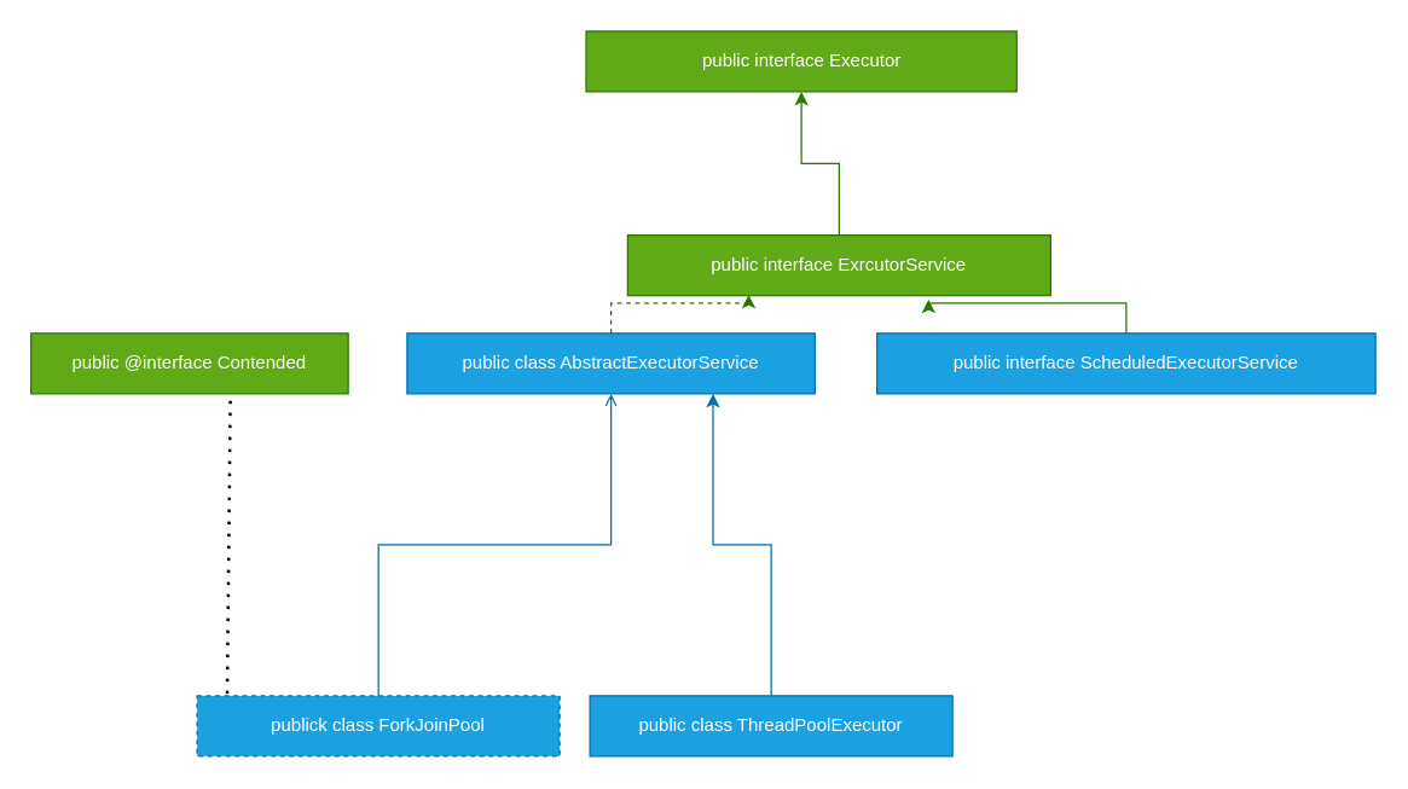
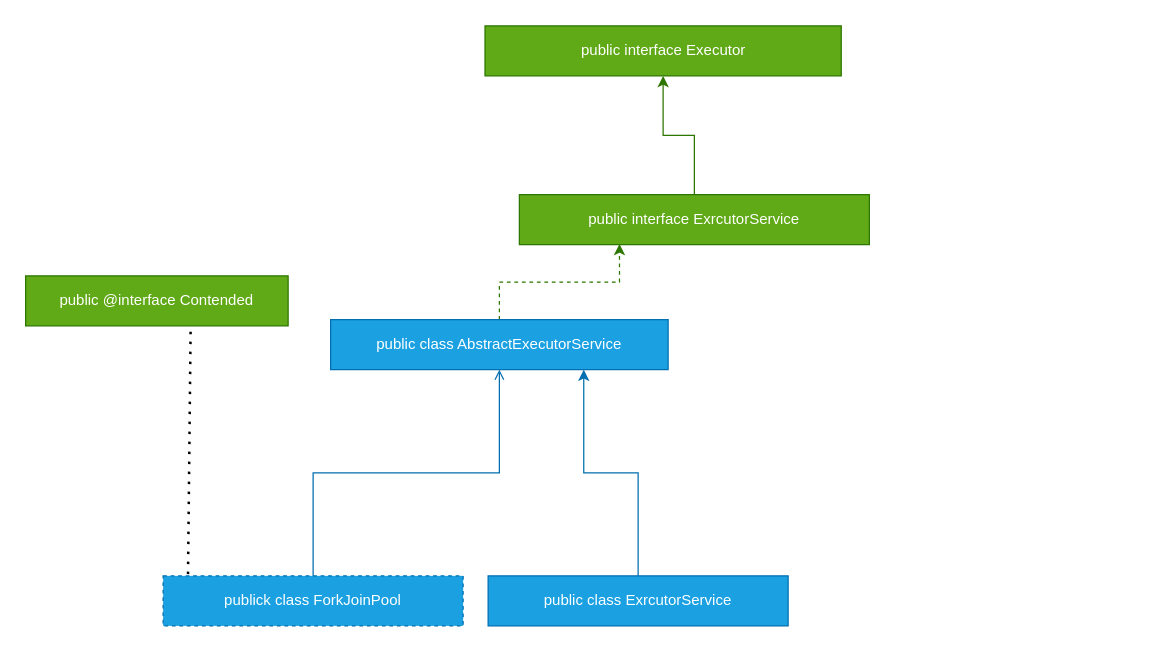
- <mxCell id="8" style="edgeStyle=orthogonalEdgeStyle;rounded=0;orthogonalLoop=1;jettySize=auto;html=1;entryX=0.711;entryY=1.065;entryDx=0;entryDy=0;entryPerimeter=0;fillColor=#60a917;strokeColor=#2D7600;" edge="1" parent="1" source="9" target="13"><mxGeometry relative="1" as="geometry" /></mxCell>
- <mxCell id="5" value="public class AbstractExecutorService" style="rounded=0;whiteSpace=wrap;html=1;fillColor=#1ba1e2;strokeColor=#006EAF;fontColor=#ffffff;" vertex="1" parent="1"><mxGeometry x="269" y="220" width="270" height="40" as="geometry" /></mxCell>
+ <mxCell id="5" value="public class AbstractExecutorService" style="rounded=0;whiteSpace=wrap;html=1;fillColor=#1ba1e2;strokeColor=#006EAF;fontColor=#ffffff;" vertex="1" parent="1"><mxGeometry x="264" y="255" width="270" height="40" as="geometry" /></mxCell>
- <mxCell id="9" value="public interface ScheduledExecutorService" style="rounded=0;whiteSpace=wrap;html=1;fillColor=#1ba1e2;strokeColor=#006EAF;fontColor=#ffffff;" vertex="1" parent="1"><mxGeometry x="580" y="220" width="330" height="40" as="geometry" /></mxCell>
- <mxCell id="7" value="public class ThreadPoolExecutor" style="rounded=0;whiteSpace=wrap;html=1;fillColor=#1ba1e2;strokeColor=#006EAF;fontColor=#ffffff;" vertex="1" parent="1"><mxGeometry x="390" y="460" width="240" height="40" as="geometry" /></mxCell>
+ <mxCell id="7" value="public class ExrcutorService" style="rounded=0;whiteSpace=wrap;html=1;fillColor=#1ba1e2;strokeColor=#006EAF;fontColor=#ffffff;" vertex="1" parent="1"><mxGeometry x="390" y="460" width="240" height="40" as="geometry" /></mxCell>
